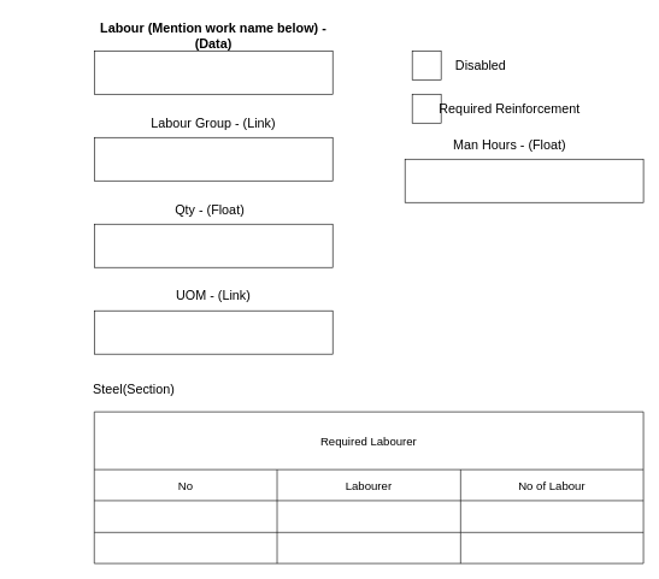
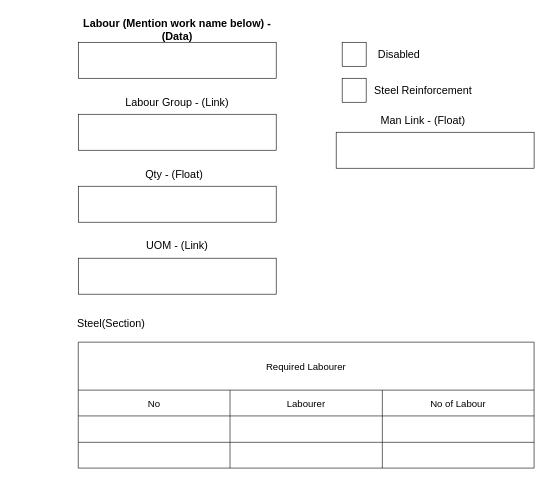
- <mxCell id="14" value="Required Reinforcement" style="text;html=1;align=center;verticalAlign=middle;whiteSpace=wrap;rounded=0;fontSize=18;" vertex="1" parent="1"><mxGeometry x="540" y="125" width="330" height="50" as="geometry" /></mxCell>
+ <mxCell id="14" value="Steel Reinforcement" style="text;html=1;align=center;verticalAlign=middle;whiteSpace=wrap;rounded=0;fontSize=18;" vertex="1" parent="1"><mxGeometry x="540" y="125" width="330" height="50" as="geometry" /></mxCell>
- <mxCell id="15" value="Man Hours - (Float)" style="text;html=1;align=center;verticalAlign=middle;whiteSpace=wrap;rounded=0;fontSize=18;" vertex="1" parent="1"><mxGeometry x="540" y="175" width="330" height="50" as="geometry" /></mxCell>
+ <mxCell id="15" value="Man Link - (Float)" style="text;html=1;align=center;verticalAlign=middle;whiteSpace=wrap;rounded=0;fontSize=18;" vertex="1" parent="1"><mxGeometry x="540" y="175" width="330" height="50" as="geometry" /></mxCell>
